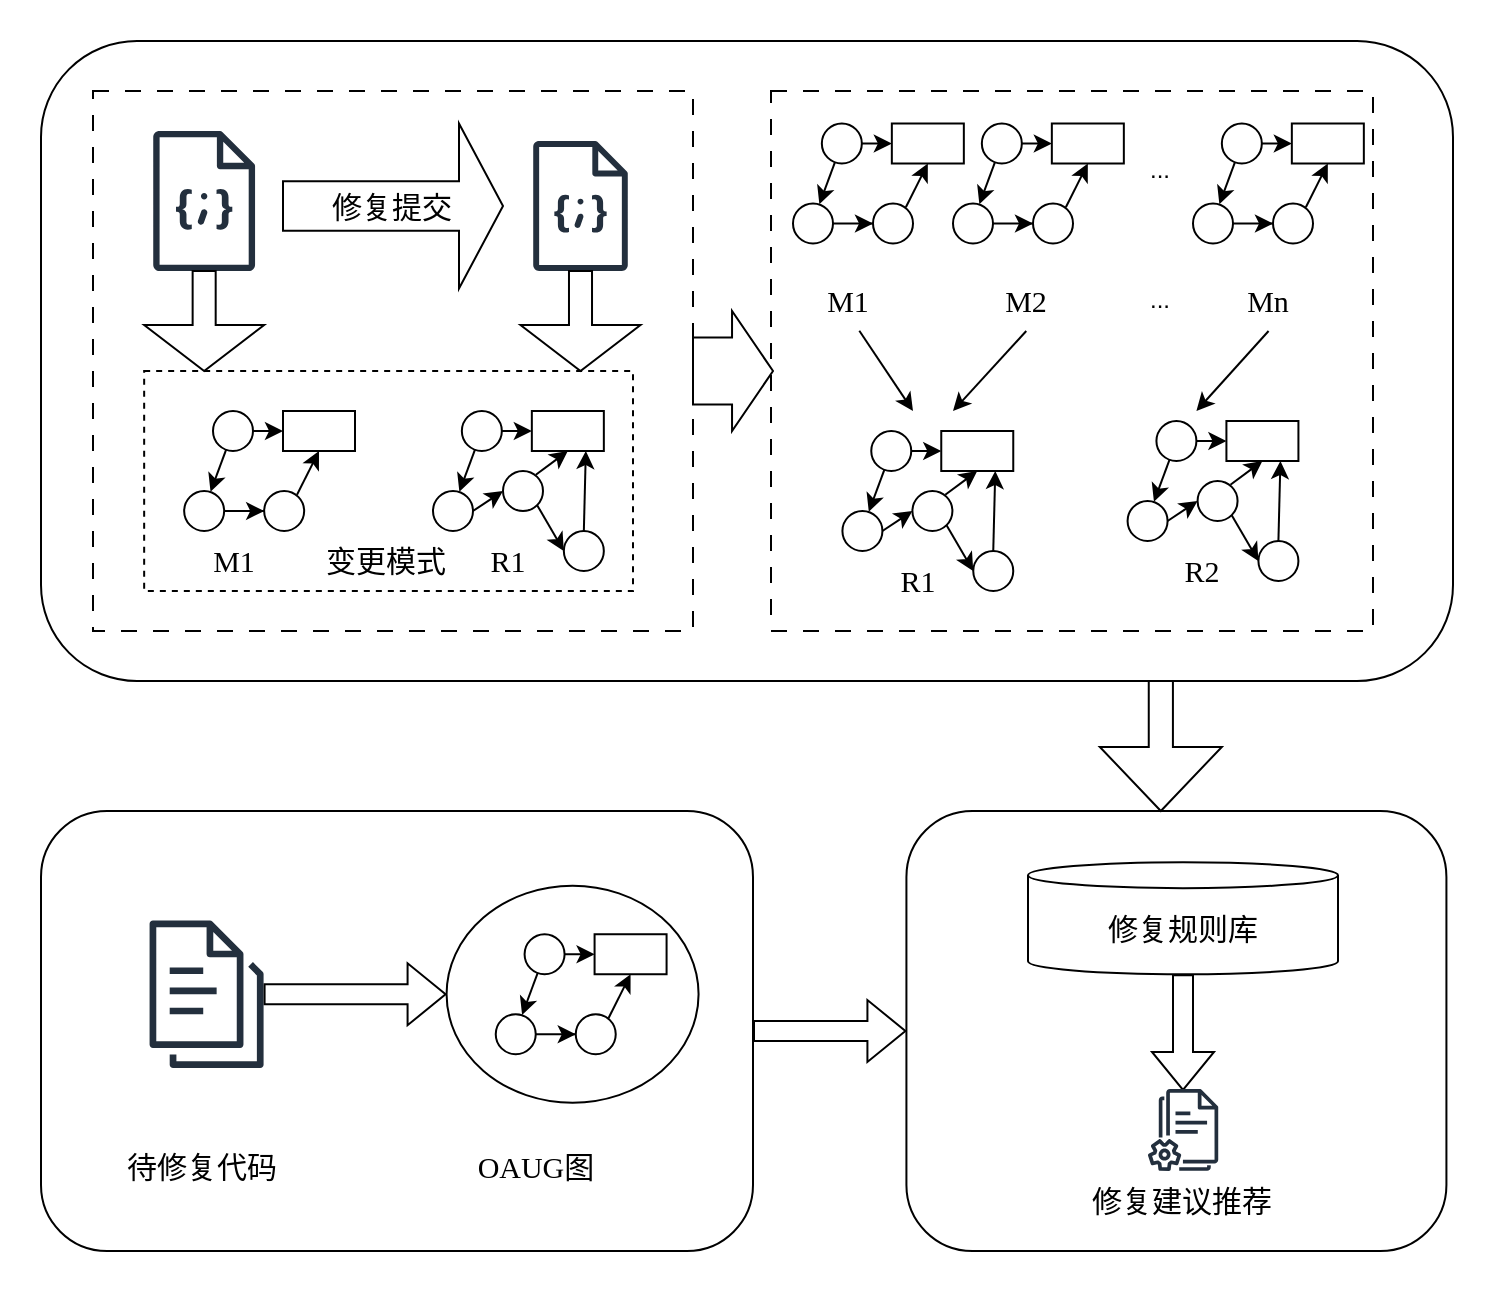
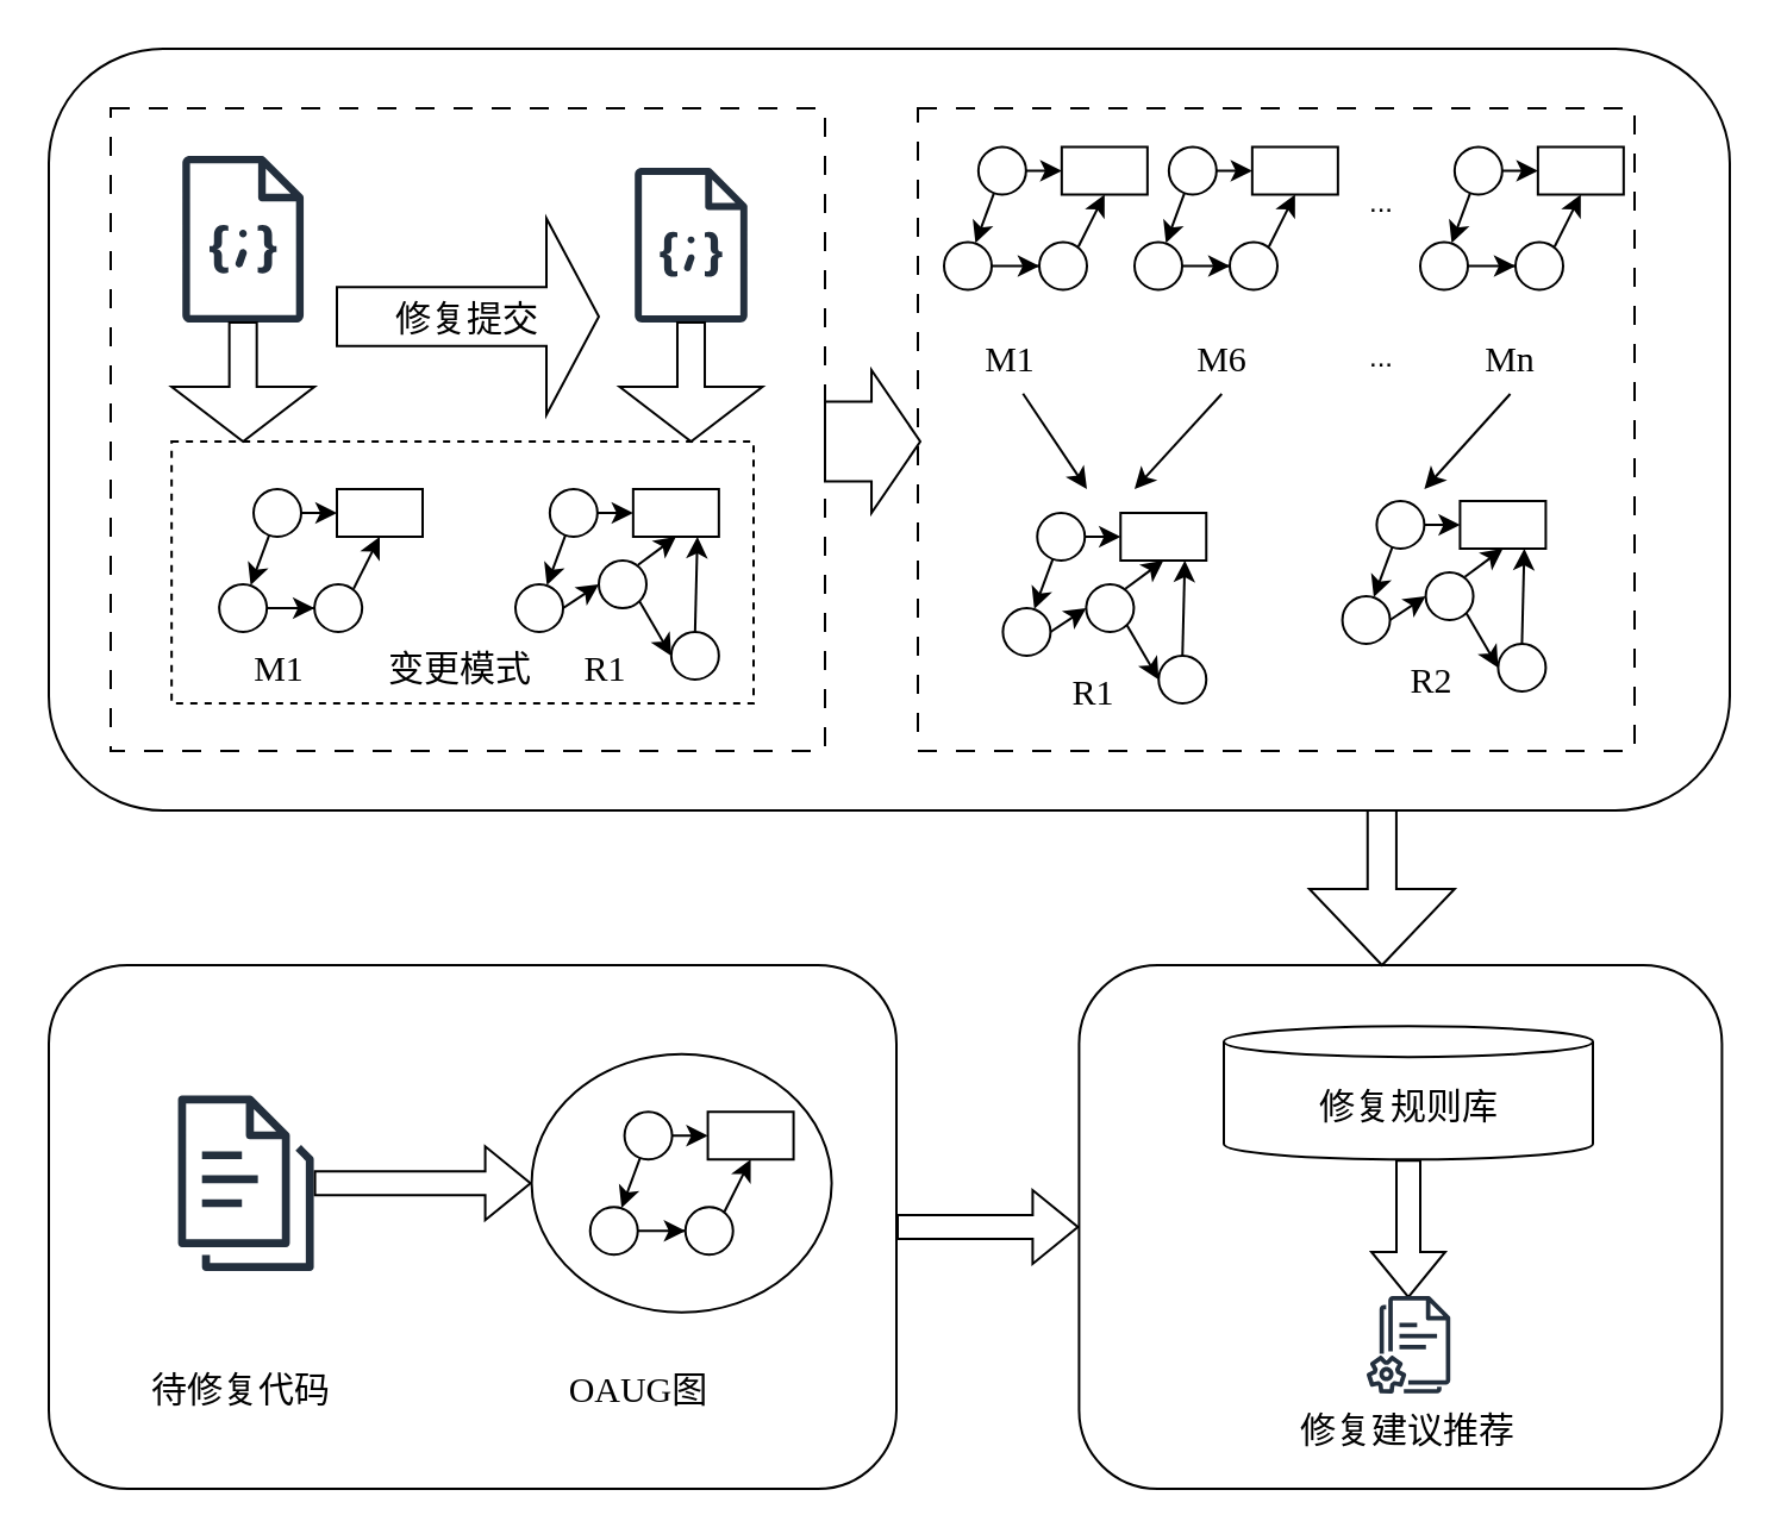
- <mxCell id="9" value="修复提交" style="shape=singleArrow;whiteSpace=wrap;html=1;fontFamily=宋体-简;fontSize=15;" vertex="1" parent="1"><mxGeometry x="141" y="61.25" width="110" height="82.5" as="geometry" /></mxCell>
+ <mxCell id="9" value="修复提交" style="shape=singleArrow;whiteSpace=wrap;html=1;fontFamily=宋体-简;fontSize=15;" vertex="1" parent="1"><mxGeometry x="141" y="91.25" width="110" height="82.5" as="geometry" /></mxCell>
- <mxCell id="61" value="&lt;font face=&quot;Times New Roman&quot;&gt;M2&lt;/font&gt;" style="text;html=1;align=center;verticalAlign=middle;whiteSpace=wrap;rounded=0;fontFamily=宋体-简;fontSize=15;" vertex="1" parent="1"><mxGeometry x="474.84" y="135" width="75.58" height="30" as="geometry" /></mxCell>
+ <mxCell id="61" value="&lt;font face=&quot;Times New Roman&quot;&gt;M6&lt;/font&gt;" style="text;html=1;align=center;verticalAlign=middle;whiteSpace=wrap;rounded=0;fontFamily=宋体-简;fontSize=15;" vertex="1" parent="1"><mxGeometry x="474.84" y="135" width="75.58" height="30" as="geometry" /></mxCell>
